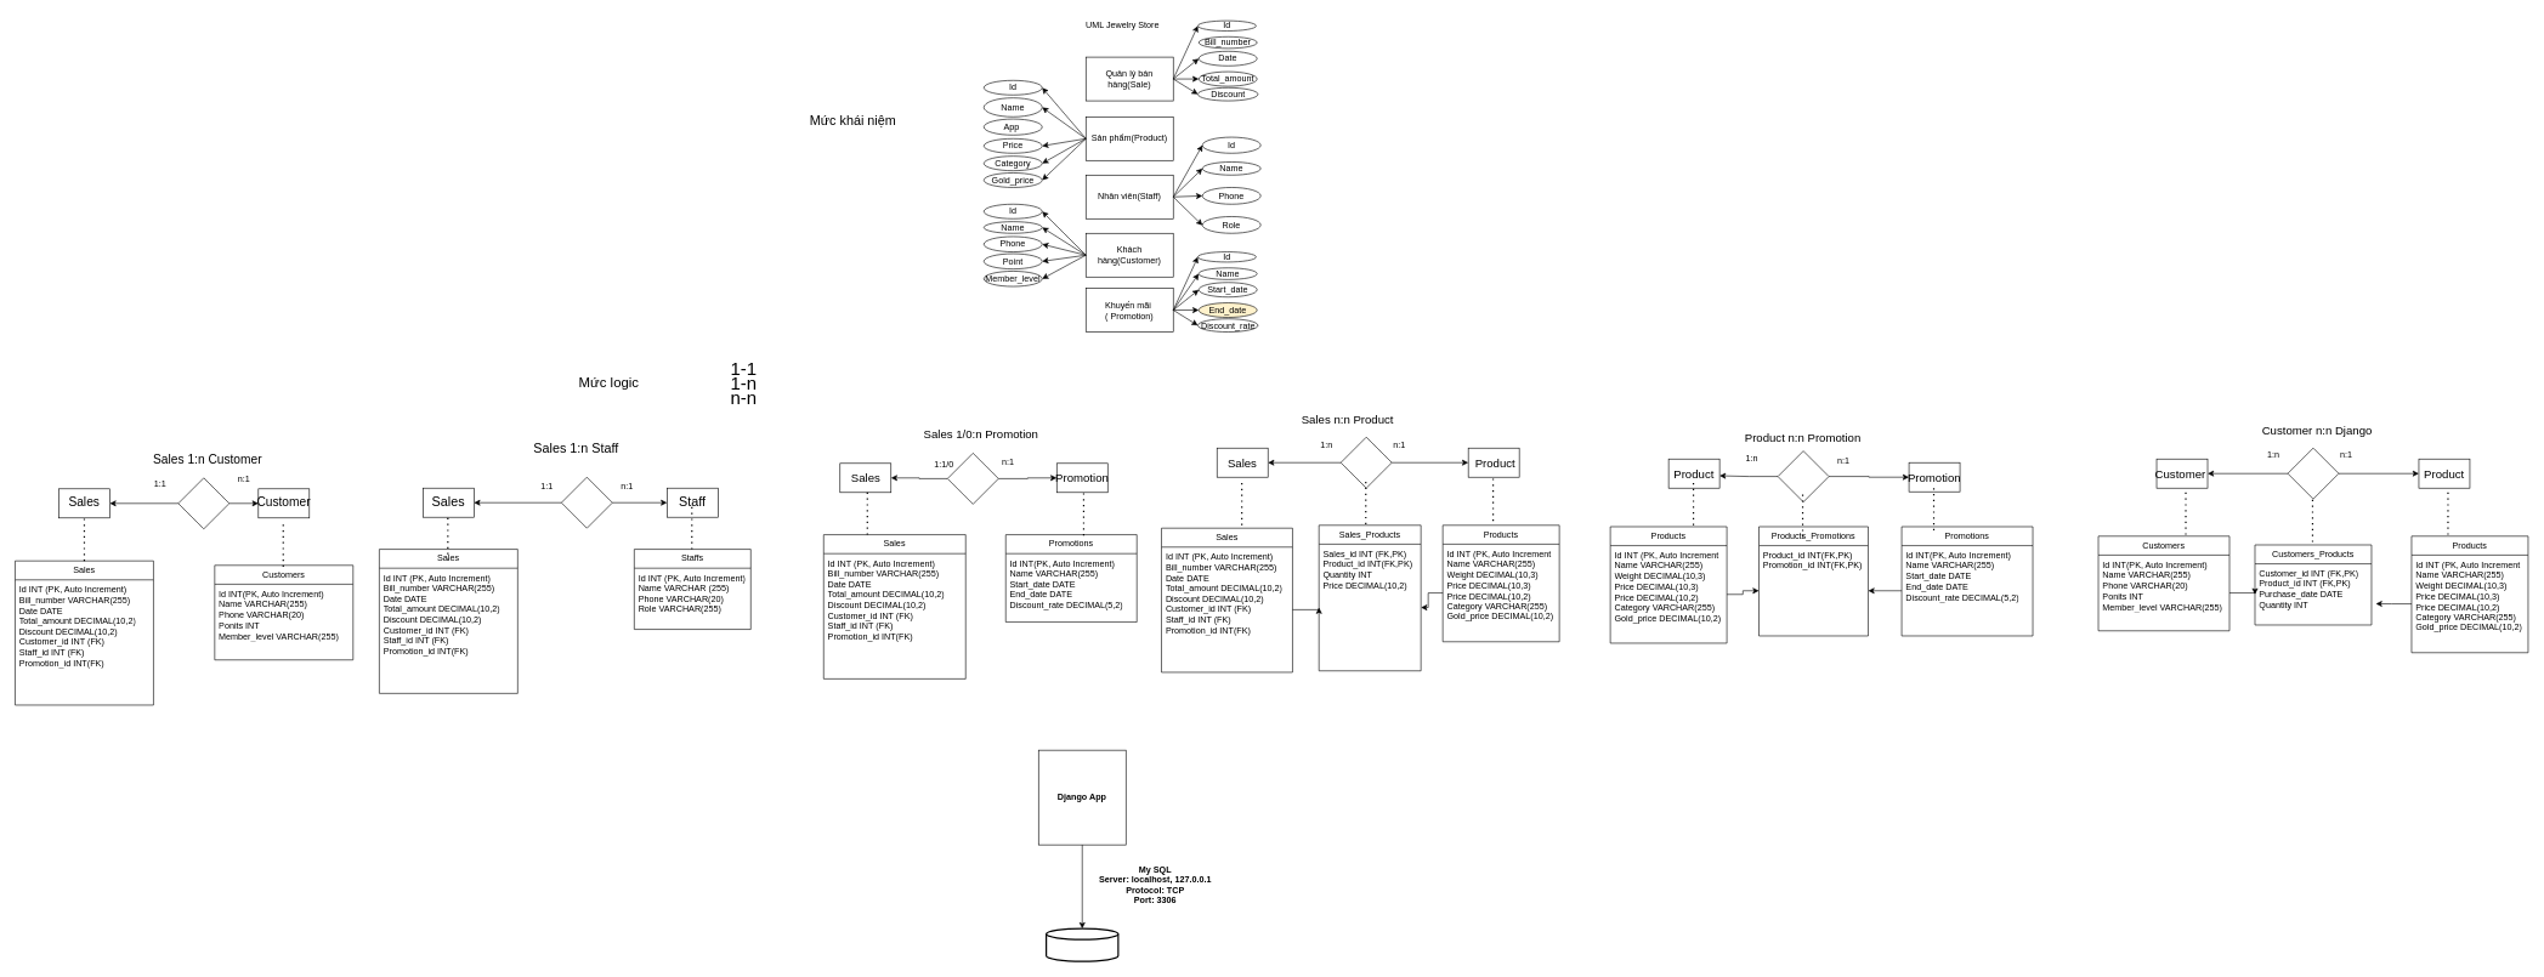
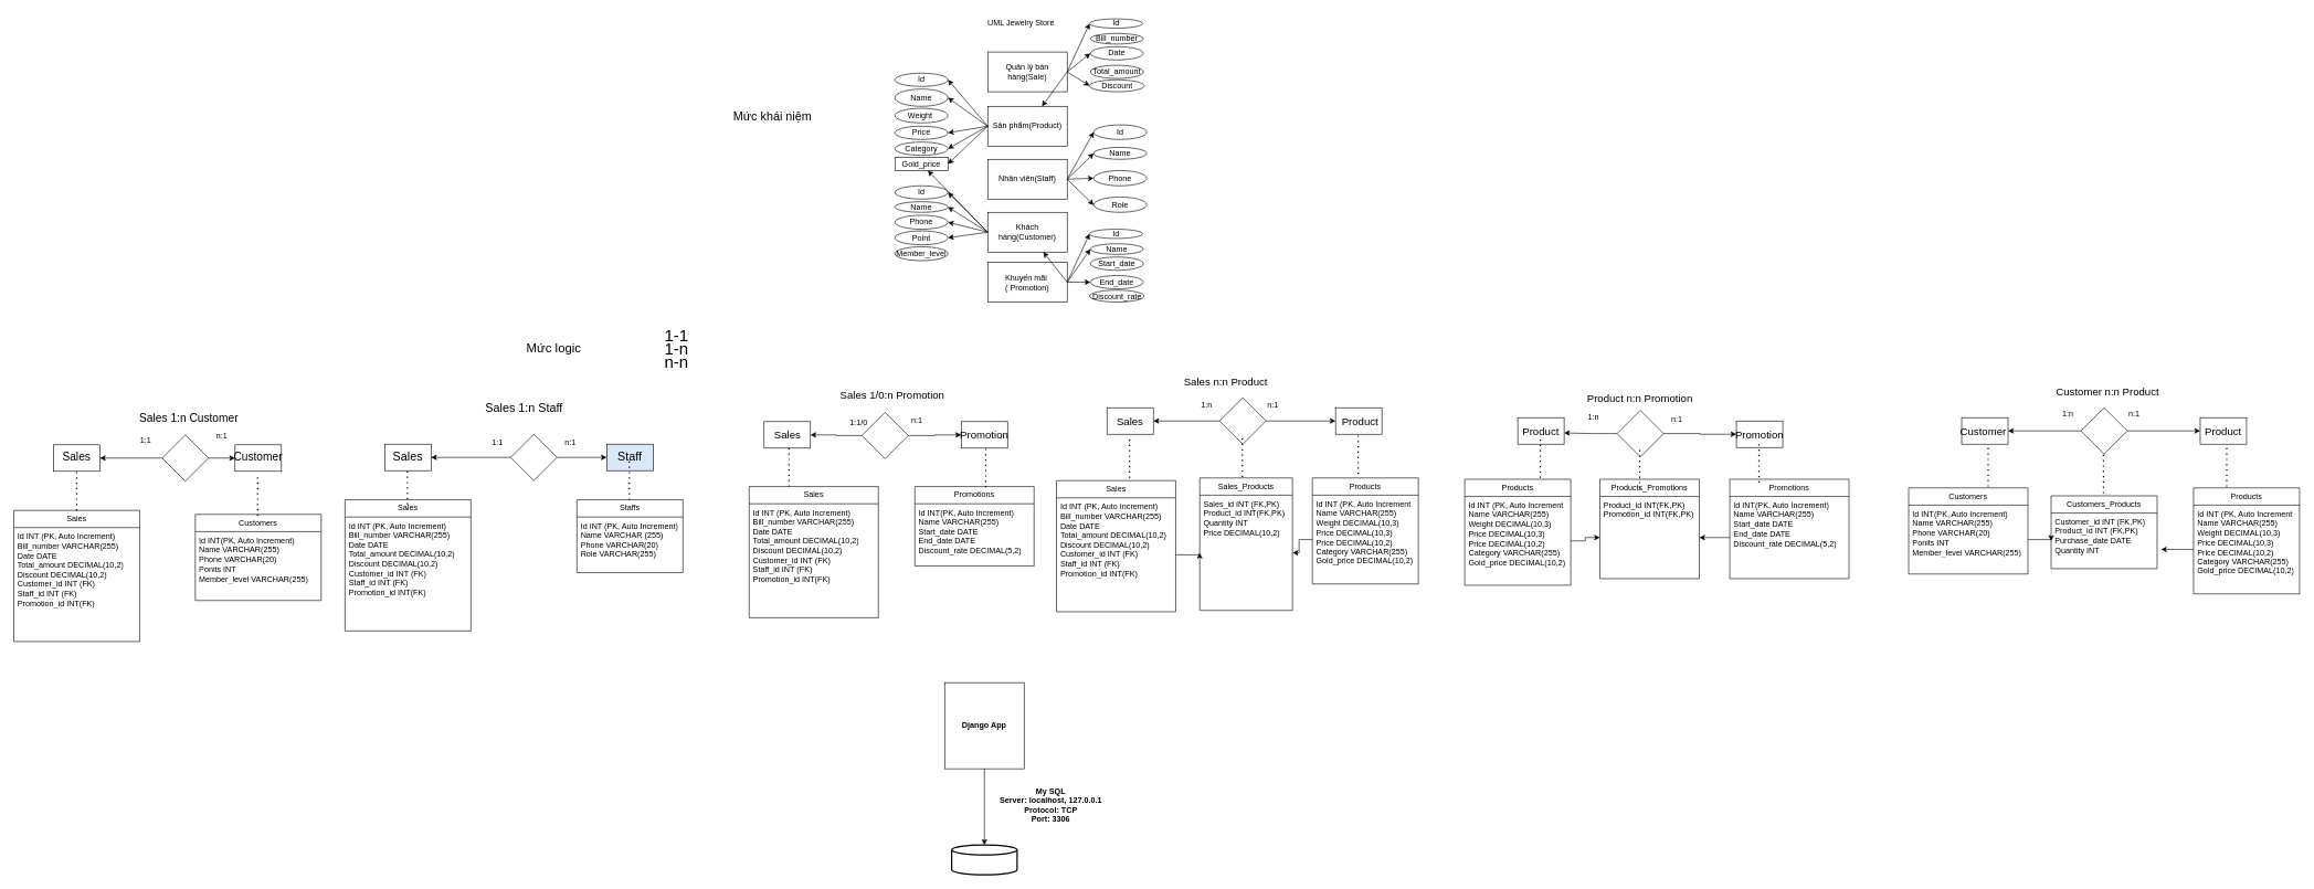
- <mxCell id="27" value="" style="endArrow=classic;html=1;rounded=0;exitX=1;exitY=0.5;exitDx=0;exitDy=0;entryX=0;entryY=0.5;entryDx=0;entryDy=0;" parent="1" source="2" target="39" edge="1"><mxGeometry width="50" height="50" relative="1" as="geometry"><mxPoint x="1620" y="118" as="sourcePoint" /><mxPoint x="1650" y="145" as="targetPoint" /></mxGeometry></mxCell>
+ <mxCell id="27" value="" style="endArrow=classic;html=1;rounded=0;exitX=1;exitY=0.5;exitDx=0;exitDy=0;" parent="1" source="2" target="3" edge="1"><mxGeometry width="50" height="50" relative="1" as="geometry"><mxPoint x="1620" y="118" as="sourcePoint" /><mxPoint x="1650" y="145" as="targetPoint" /></mxGeometry></mxCell>
- <mxCell id="6" value="&lt;font style=&quot;font-size: 18px;&quot;&gt;Mức khái niệm&lt;/font&gt;" style="text;html=1;align=center;verticalAlign=middle;resizable=0;points=[];autosize=1;strokeColor=none;fillColor=none;" parent="1" vertex="1"><mxGeometry x="1100" y="145" width="140" height="40" as="geometry" /></mxCell>
+ <mxCell id="6" value="&lt;font style=&quot;font-size: 18px;&quot;&gt;Mức khái niệm&lt;/font&gt;" style="text;html=1;align=center;verticalAlign=middle;resizable=0;points=[];autosize=1;strokeColor=none;fillColor=none;" parent="1" vertex="1"><mxGeometry x="1095" y="155" width="140" height="40" as="geometry" /></mxCell>
- <mxCell id="17" value="App&amp;nbsp;" style="ellipse;whiteSpace=wrap;html=1;" parent="1" vertex="1"><mxGeometry x="1350" y="163" width="80" height="22" as="geometry" /></mxCell>
+ <mxCell id="17" value="Weight&amp;nbsp;" style="ellipse;whiteSpace=wrap;html=1;" parent="1" vertex="1"><mxGeometry x="1350" y="163" width="80" height="22" as="geometry" /></mxCell>
- <mxCell id="44" value="Gold_price" style="ellipse;whiteSpace=wrap;html=1;" parent="1" vertex="1"><mxGeometry x="1350" y="237" width="80" height="20" as="geometry" /></mxCell>
+ <mxCell id="44" value="Gold_price" style="whiteSpace=wrap;html=1;rounded=0;" parent="1" vertex="1"><mxGeometry x="1350" y="237" width="80" height="20" as="geometry" /></mxCell>
- <mxCell id="49" value="" style="endArrow=classic;html=1;rounded=0;entryX=1;entryY=0.5;entryDx=0;entryDy=0;exitX=0;exitY=0.5;exitDx=0;exitDy=0;" parent="1" source="11" target="48" edge="1"><mxGeometry width="50" height="50" relative="1" as="geometry"><mxPoint x="1500" y="360" as="sourcePoint" /><mxPoint x="1440" y="369" as="targetPoint" /></mxGeometry></mxCell>
+ <mxCell id="49" value="" style="endArrow=classic;html=1;rounded=0;exitX=0;exitY=0.5;exitDx=0;exitDy=0;" parent="1" source="11" target="44" edge="1"><mxGeometry width="50" height="50" relative="1" as="geometry"><mxPoint x="1500" y="360" as="sourcePoint" /><mxPoint x="1440" y="369" as="targetPoint" /></mxGeometry></mxCell>
- <mxCell id="56" value="" style="endArrow=classic;html=1;rounded=0;exitX=1;exitY=0.5;exitDx=0;exitDy=0;entryX=0;entryY=0.5;entryDx=0;entryDy=0;" parent="1" source="50" target="53" edge="1"><mxGeometry width="50" height="50" relative="1" as="geometry"><mxPoint x="1620" y="435.5" as="sourcePoint" /><mxPoint x="1660" y="396.5" as="targetPoint" /></mxGeometry></mxCell>
+ <mxCell id="56" value="" style="endArrow=classic;html=1;rounded=0;exitX=1;exitY=0.5;exitDx=0;exitDy=0;" parent="1" source="50" target="11" edge="1"><mxGeometry width="50" height="50" relative="1" as="geometry"><mxPoint x="1620" y="435.5" as="sourcePoint" /><mxPoint x="1660" y="396.5" as="targetPoint" /></mxGeometry></mxCell>
- <mxCell id="58" value="End_date" style="ellipse;whiteSpace=wrap;html=1;fillColor=#fff2cc;" parent="1" vertex="1"><mxGeometry x="1645" y="415.5" width="80" height="20" as="geometry" /></mxCell>
+ <mxCell id="58" value="End_date" style="ellipse;whiteSpace=wrap;html=1;" parent="1" vertex="1"><mxGeometry x="1645" y="415.5" width="80" height="20" as="geometry" /></mxCell>
- <mxCell id="60" value="" style="endArrow=classic;html=1;rounded=0;exitX=1;exitY=0.5;exitDx=0;exitDy=0;entryX=0;entryY=0.5;entryDx=0;entryDy=0;" parent="1" source="50" target="59" edge="1"><mxGeometry width="50" height="50" relative="1" as="geometry"><mxPoint x="1620" y="435.5" as="sourcePoint" /><mxPoint x="1655" y="435.5" as="targetPoint" /></mxGeometry></mxCell>
- <mxCell id="84" value="Customer n:n Django" style="text;html=1;align=center;verticalAlign=middle;resizable=0;points=[];autosize=1;strokeColor=none;fillColor=none;fontSize=16;" parent="1" vertex="1"><mxGeometry x="3090" y="575" width="180" height="30" as="geometry" /></mxCell>
+ <mxCell id="84" value="Customer n:n Product" style="text;html=1;align=center;verticalAlign=middle;resizable=0;points=[];autosize=1;strokeColor=none;fillColor=none;fontSize=16;" parent="1" vertex="1"><mxGeometry x="3090" y="575" width="180" height="30" as="geometry" /></mxCell>
- <mxCell id="88" value="&lt;span style=&quot;font-size: 18px; text-wrap-mode: nowrap;&quot;&gt;Staff&lt;/span&gt;" style="rounded=0;whiteSpace=wrap;html=1;" parent="1" vertex="1"><mxGeometry x="915" y="670" width="70" height="40" as="geometry" /></mxCell>
+ <mxCell id="88" value="&lt;span style=&quot;font-size: 18px; text-wrap-mode: nowrap;&quot;&gt;Staff&lt;/span&gt;" style="rounded=0;whiteSpace=wrap;html=1;fillColor=#dae8fc;" parent="1" vertex="1"><mxGeometry x="915" y="670" width="70" height="40" as="geometry" /></mxCell>
